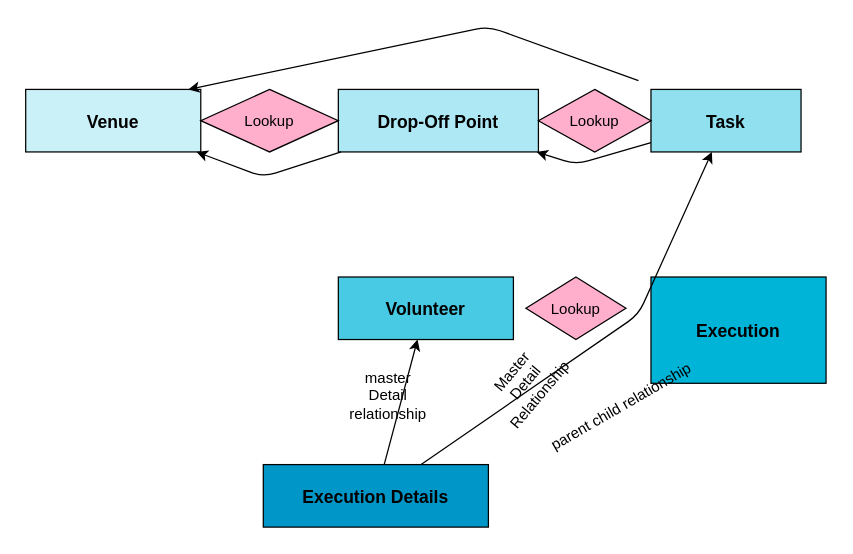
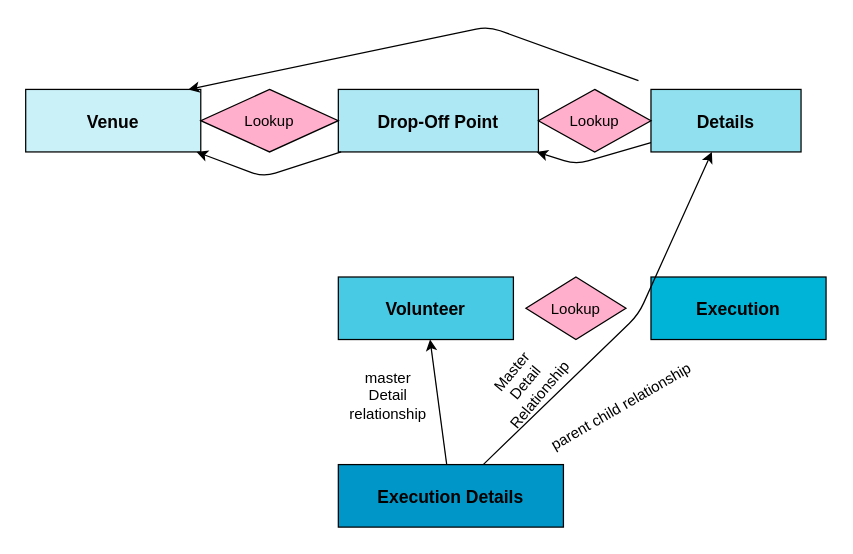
- <mxCell id="4" value="Task" style="shape=rectangle;fillColor=#90e0ef;strokeColor=#000000;fontSize=14;fontStyle=1;" parent="1" vertex="1"><mxGeometry x="520" y="71" width="120" height="50" as="geometry" /></mxCell>
+ <mxCell id="4" value="Details" style="shape=rectangle;fillColor=#90e0ef;strokeColor=#000000;fontSize=14;fontStyle=1;" parent="1" vertex="1"><mxGeometry x="520" y="71" width="120" height="50" as="geometry" /></mxCell>
- <mxCell id="6" value="Execution" style="shape=rectangle;fillColor=#00b4d8;strokeColor=#000000;fontSize=14;fontStyle=1;" parent="1" vertex="1"><mxGeometry x="520" y="221" width="140" height="85" as="geometry" /></mxCell>
+ <mxCell id="6" value="Execution" style="shape=rectangle;fillColor=#00b4d8;strokeColor=#000000;fontSize=14;fontStyle=1;" parent="1" vertex="1"><mxGeometry x="520" y="221" width="140" height="50" as="geometry" /></mxCell>
- <mxCell id="7" value="Execution Details" style="shape=rectangle;fillColor=#0096c7;strokeColor=#000000;fontSize=14;fontStyle=1;" parent="1" vertex="1"><mxGeometry x="210" y="371" width="180" height="50" as="geometry" /></mxCell>
+ <mxCell id="7" value="Execution Details" style="shape=rectangle;fillColor=#0096c7;strokeColor=#000000;fontSize=14;fontStyle=1;" parent="1" vertex="1"><mxGeometry x="270" y="371" width="180" height="50" as="geometry" /></mxCell>
